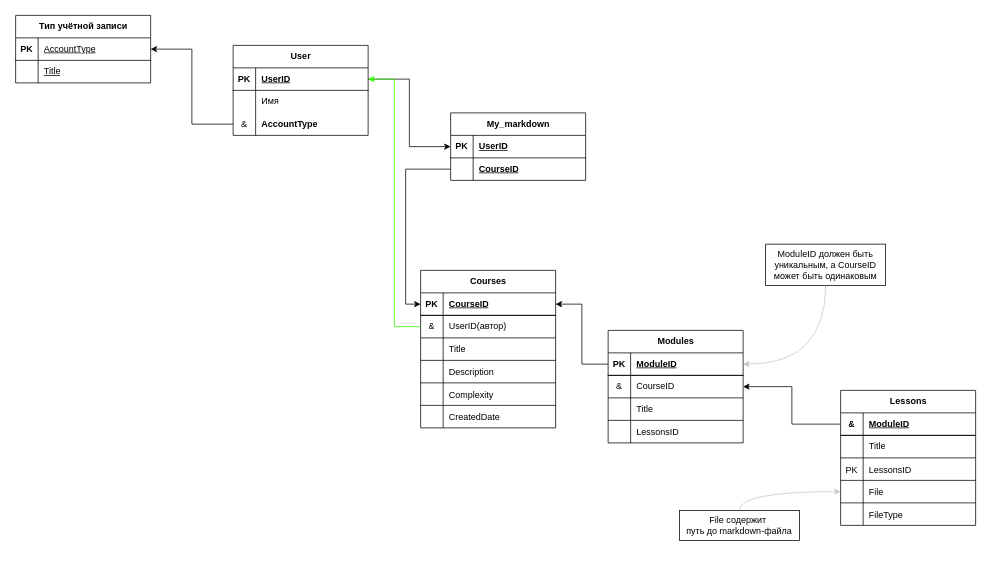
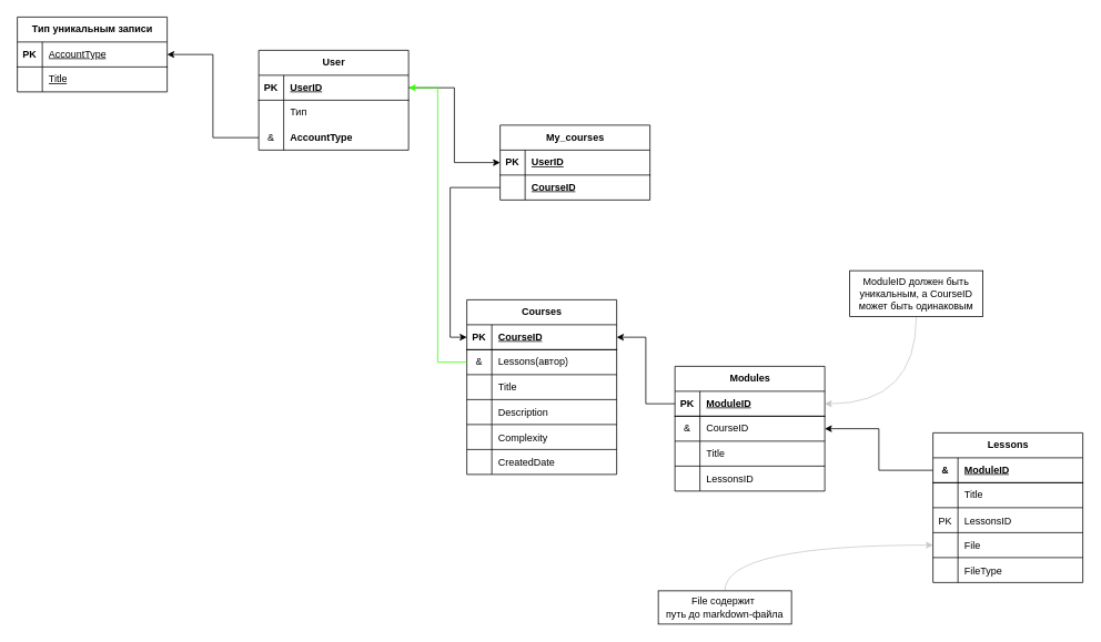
- <mxCell id="12" value="Тип учётной записи" style="shape=table;startSize=30;container=1;collapsible=1;childLayout=tableLayout;fixedRows=1;rowLines=0;fontStyle=1;align=center;resizeLast=1;html=1;" parent="1" vertex="1"><mxGeometry x="20" y="20" width="180" height="90" as="geometry" /></mxCell>
+ <mxCell id="12" value="Тип уникальным записи" style="shape=table;startSize=30;container=1;collapsible=1;childLayout=tableLayout;fixedRows=1;rowLines=0;fontStyle=1;align=center;resizeLast=1;html=1;" parent="1" vertex="1"><mxGeometry x="20" y="20" width="180" height="90" as="geometry" /></mxCell>
- <mxCell id="8" value="Имя" style="shape=partialRectangle;connectable=0;fillColor=none;top=0;left=0;bottom=0;right=0;align=left;spacingLeft=6;overflow=hidden;whiteSpace=wrap;html=1;" parent="6" vertex="1"><mxGeometry x="30" width="150" height="30" as="geometry"><mxRectangle width="150" height="30" as="alternateBounds" /></mxGeometry></mxCell>
+ <mxCell id="8" value="Тип" style="shape=partialRectangle;connectable=0;fillColor=none;top=0;left=0;bottom=0;right=0;align=left;spacingLeft=6;overflow=hidden;whiteSpace=wrap;html=1;" parent="6" vertex="1"><mxGeometry x="30" width="150" height="30" as="geometry"><mxRectangle width="150" height="30" as="alternateBounds" /></mxGeometry></mxCell>
- <mxCell id="20" value="My_markdown" style="shape=table;startSize=30;container=1;collapsible=1;childLayout=tableLayout;fixedRows=1;rowLines=0;fontStyle=1;align=center;resizeLast=1;html=1;" parent="1" vertex="1"><mxGeometry x="600" y="150" width="180" height="90" as="geometry" /></mxCell>
+ <mxCell id="20" value="My_courses" style="shape=table;startSize=30;container=1;collapsible=1;childLayout=tableLayout;fixedRows=1;rowLines=0;fontStyle=1;align=center;resizeLast=1;html=1;" parent="1" vertex="1"><mxGeometry x="600" y="150" width="180" height="90" as="geometry" /></mxCell>
- <mxCell id="34" value="UserID(автор)" style="shape=partialRectangle;connectable=0;fillColor=none;top=0;left=0;bottom=0;right=0;align=left;spacingLeft=6;overflow=hidden;whiteSpace=wrap;html=1;" parent="32" vertex="1"><mxGeometry x="30" width="150" height="30" as="geometry"><mxRectangle width="150" height="30" as="alternateBounds" /></mxGeometry></mxCell>
+ <mxCell id="34" value="Lessons(автор)" style="shape=partialRectangle;connectable=0;fillColor=none;top=0;left=0;bottom=0;right=0;align=left;spacingLeft=6;overflow=hidden;whiteSpace=wrap;html=1;" parent="32" vertex="1"><mxGeometry x="30" width="150" height="30" as="geometry"><mxRectangle width="150" height="30" as="alternateBounds" /></mxGeometry></mxCell>
- <mxCell id="83" value="&lt;span style=&quot;text-align: left; text-wrap: nowrap;&quot;&gt;File содержит&amp;nbsp;&lt;/span&gt;&lt;div&gt;&lt;span style=&quot;text-align: left; text-wrap: nowrap;&quot;&gt;путь до markdown-файла&lt;/span&gt;&lt;/div&gt;" style="text;html=1;align=center;verticalAlign=middle;whiteSpace=wrap;rounded=0;strokeColor=default;" parent="1" vertex="1"><mxGeometry x="905" y="680" width="160" height="40" as="geometry" /></mxCell>
+ <mxCell id="83" value="&lt;span style=&quot;text-align: left; text-wrap: nowrap;&quot;&gt;File содержит&amp;nbsp;&lt;/span&gt;&lt;div&gt;&lt;span style=&quot;text-align: left; text-wrap: nowrap;&quot;&gt;путь до markdown-файла&lt;/span&gt;&lt;/div&gt;" style="text;html=1;align=center;verticalAlign=middle;whiteSpace=wrap;rounded=0;strokeColor=default;" parent="1" vertex="1"><mxGeometry x="790" y="710" width="160" height="40" as="geometry" /></mxCell>
